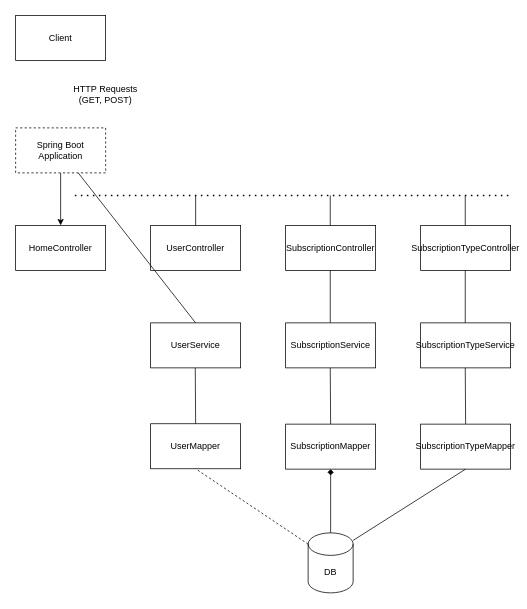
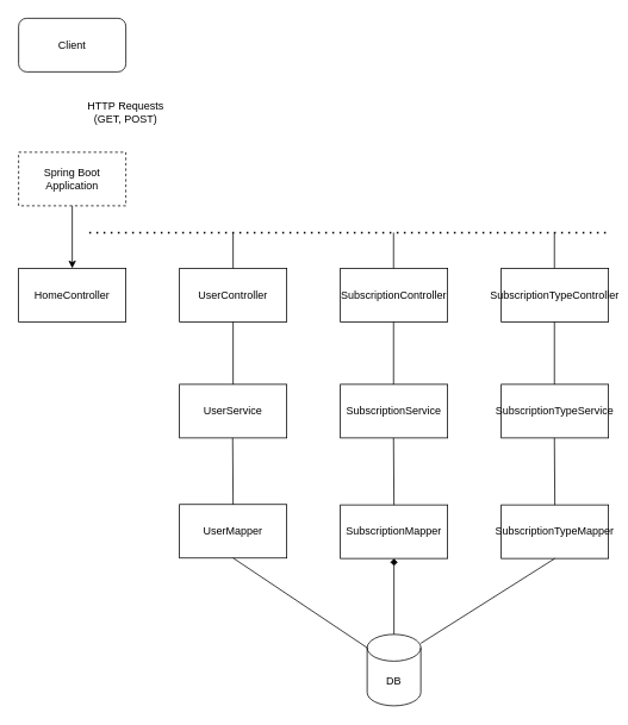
- <mxCell id="2" value="Client" style="rounded=0;whiteSpace=wrap;html=1;" vertex="1" parent="1"><mxGeometry x="20" y="20" width="120" height="60" as="geometry" /></mxCell>
+ <mxCell id="2" value="Client" style="whiteSpace=wrap;html=1;rounded=1;" vertex="1" parent="1"><mxGeometry x="20" y="20" width="120" height="60" as="geometry" /></mxCell>
- <mxCell id="17" value="" style="endArrow=none;html=1;rounded=0;exitX=0.5;exitY=0;exitDx=0;exitDy=0;" edge="1" parent="1" source="14" target="4"><mxGeometry width="50" height="50" relative="1" as="geometry"><mxPoint x="260" y="420" as="sourcePoint" /><mxPoint x="260" y="370" as="targetPoint" /></mxGeometry></mxCell>
+ <mxCell id="17" value="" style="endArrow=none;html=1;rounded=0;exitX=0.5;exitY=0;exitDx=0;exitDy=0;entryX=0.5;entryY=1;entryDx=0;entryDy=0;" edge="1" parent="1" source="14" target="8"><mxGeometry width="50" height="50" relative="1" as="geometry"><mxPoint x="260" y="420" as="sourcePoint" /><mxPoint x="260" y="370" as="targetPoint" /></mxGeometry></mxCell>
- <mxCell id="28" value="" style="endArrow=none;html=1;rounded=0;entryX=0.5;entryY=1;entryDx=0;entryDy=0;exitX=0;exitY=0;exitDx=0;exitDy=15;exitPerimeter=0;dashed=1;" edge="1" parent="1" source="26" target="20"><mxGeometry width="50" height="50" relative="1" as="geometry"><mxPoint x="318" y="730" as="sourcePoint" /><mxPoint x="368" y="680" as="targetPoint" /></mxGeometry></mxCell>
+ <mxCell id="28" value="" style="endArrow=none;html=1;rounded=0;entryX=0.5;entryY=1;entryDx=0;entryDy=0;exitX=0;exitY=0;exitDx=0;exitDy=15;exitPerimeter=0;" edge="1" parent="1" source="26" target="20"><mxGeometry width="50" height="50" relative="1" as="geometry"><mxPoint x="318" y="730" as="sourcePoint" /><mxPoint x="368" y="680" as="targetPoint" /></mxGeometry></mxCell>
